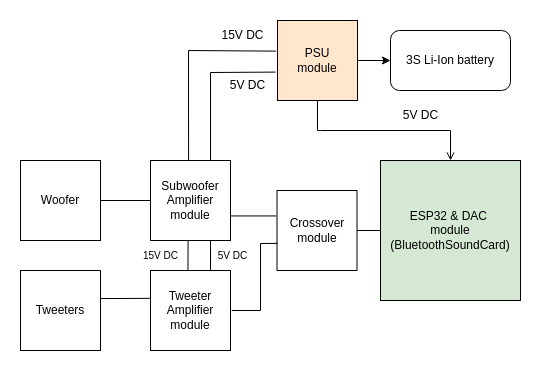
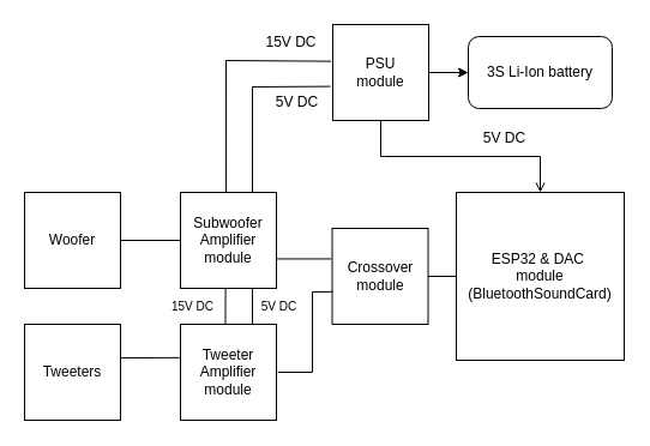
- <mxCell id="4" value="PSU&lt;br&gt;module" style="whiteSpace=wrap;html=1;aspect=fixed;fillColor=#ffe6cc;" parent="1" vertex="1"><mxGeometry x="277" y="20" width="80" height="80" as="geometry" /></mxCell>
+ <mxCell id="4" value="PSU&lt;br&gt;module" style="whiteSpace=wrap;html=1;aspect=fixed;" parent="1" vertex="1"><mxGeometry x="277" y="20" width="80" height="80" as="geometry" /></mxCell>
- <mxCell id="2" value="ESP32 &amp;amp; DAC&amp;nbsp;&lt;br&gt;module&lt;br&gt;(BluetoothSoundCard)" style="whiteSpace=wrap;html=1;aspect=fixed;fillColor=#d5e8d4;" parent="1" vertex="1"><mxGeometry x="380" y="160" width="140" height="140" as="geometry" /></mxCell>
+ <mxCell id="2" value="ESP32 &amp;amp; DAC&amp;nbsp;&lt;br&gt;module&lt;br&gt;(BluetoothSoundCard)" style="whiteSpace=wrap;html=1;aspect=fixed;" parent="1" vertex="1"><mxGeometry x="380" y="160" width="140" height="140" as="geometry" /></mxCell>
